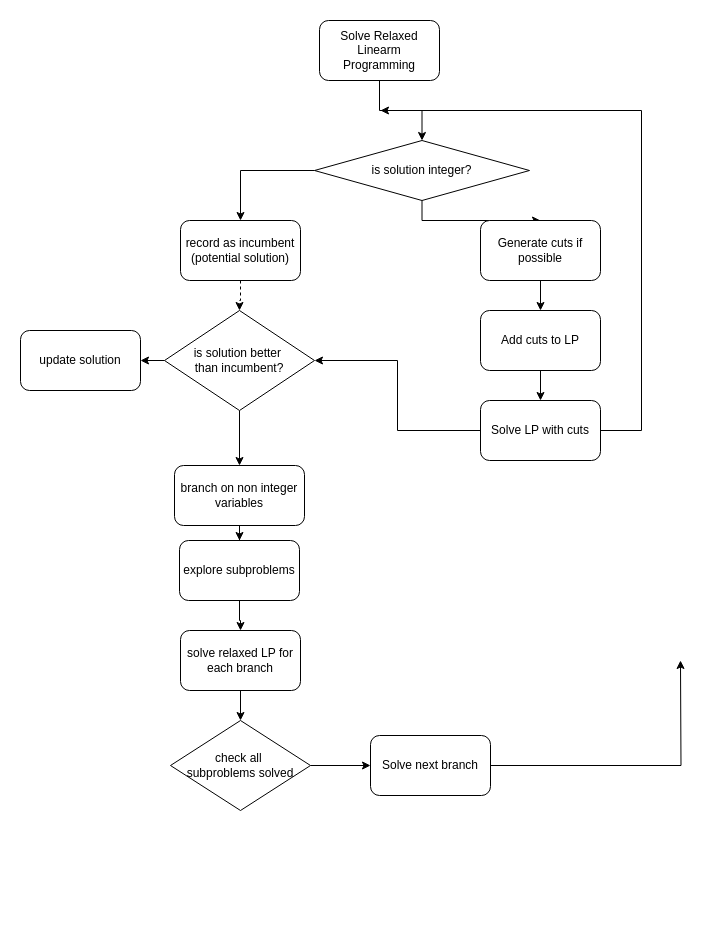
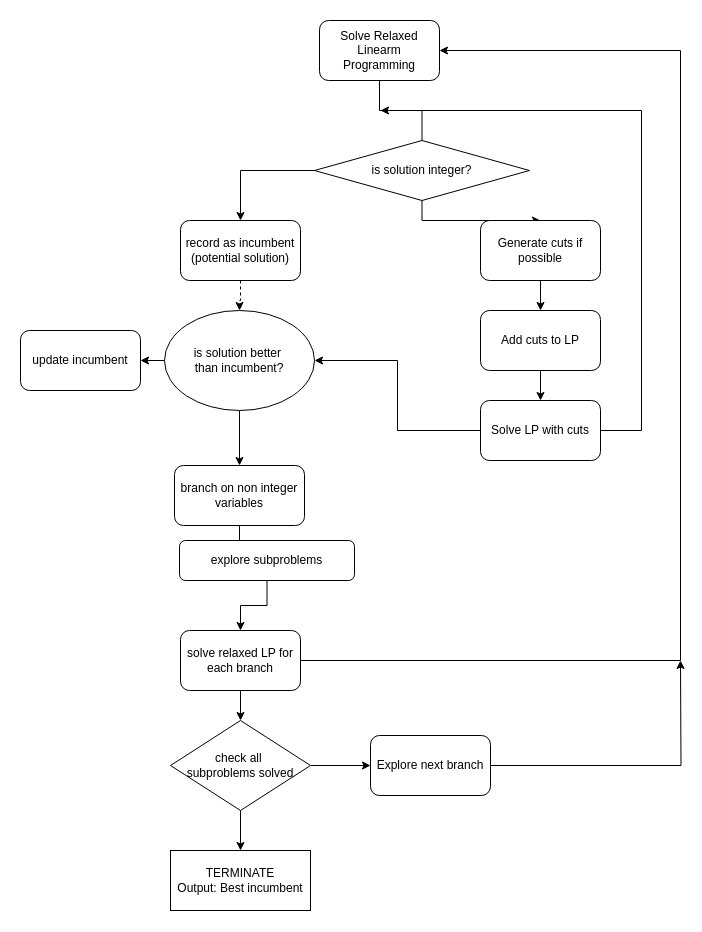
- <mxCell id="2" style="edgeStyle=orthogonalEdgeStyle;rounded=0;orthogonalLoop=1;jettySize=auto;html=1;entryX=0.5;entryY=0;entryDx=0;entryDy=0;" edge="1" parent="1" source="3" target="6"><mxGeometry relative="1" as="geometry" /></mxCell>
+ <mxCell id="2" style="edgeStyle=orthogonalEdgeStyle;rounded=0;orthogonalLoop=1;jettySize=auto;html=1;entryX=0.5;entryY=0;entryDx=0;entryDy=0;endArrow=none;" edge="1" parent="1" source="3" target="6"><mxGeometry relative="1" as="geometry" /></mxCell>
- <mxCell id="19" value="update solution" style="rounded=1;whiteSpace=wrap;html=1;" vertex="1" parent="1"><mxGeometry x="20" y="330" width="120" height="60" as="geometry" /></mxCell>
+ <mxCell id="19" value="update incumbent" style="rounded=1;whiteSpace=wrap;html=1;" vertex="1" parent="1"><mxGeometry x="20" y="330" width="120" height="60" as="geometry" /></mxCell>
- <mxCell id="18" value="is solution better&amp;nbsp;&lt;div&gt;than incumbent?&lt;/div&gt;" style="rhombus;whiteSpace=wrap;html=1;" vertex="1" parent="1"><mxGeometry x="164" y="310" width="150" height="100" as="geometry" /></mxCell>
+ <mxCell id="18" value="is solution better&amp;nbsp;&lt;div&gt;than incumbent?&lt;/div&gt;" style="ellipse;whiteSpace=wrap;html=1;" vertex="1" parent="1"><mxGeometry x="164" y="310" width="150" height="100" as="geometry" /></mxCell>
+ <mxCell id="24" style="edgeStyle=orthogonalEdgeStyle;rounded=0;orthogonalLoop=1;jettySize=auto;html=1;entryX=1;entryY=0.5;entryDx=0;entryDy=0;" edge="1" parent="1" source="26" target="3"><mxGeometry relative="1" as="geometry"><Array as="points"><mxPoint x="680" y="660" /><mxPoint x="680" y="50" /></Array></mxGeometry></mxCell>
- <mxCell id="23" value="explore subproblems" style="rounded=1;whiteSpace=wrap;html=1;" vertex="1" parent="1"><mxGeometry x="179" y="540" width="120" height="60" as="geometry" /></mxCell>
+ <mxCell id="23" value="explore subproblems" style="rounded=1;whiteSpace=wrap;html=1;" vertex="1" parent="1"><mxGeometry x="179" y="540" width="175" height="40" as="geometry" /></mxCell>
- <mxCell id="31" value="Solve next branch" style="rounded=1;whiteSpace=wrap;html=1;" vertex="1" parent="1"><mxGeometry x="370" y="735" width="120" height="60" as="geometry" /></mxCell>
+ <mxCell id="31" value="Explore next branch" style="rounded=1;whiteSpace=wrap;html=1;" vertex="1" parent="1"><mxGeometry x="370" y="735" width="120" height="60" as="geometry" /></mxCell>
+ <mxCell id="28" value="" style="edgeStyle=orthogonalEdgeStyle;rounded=0;orthogonalLoop=1;jettySize=auto;html=1;" edge="1" parent="1" source="29" target="32"><mxGeometry relative="1" as="geometry" /></mxCell>
+ <mxCell id="32" value="TERMINATE&lt;div&gt;&lt;span style=&quot;background-color: initial;&quot;&gt;Output: Best incumbent&lt;/span&gt;&lt;/div&gt;" style="whiteSpace=wrap;html=1;" vertex="1" parent="1"><mxGeometry x="170" y="850" width="140" height="60" as="geometry" /></mxCell>
